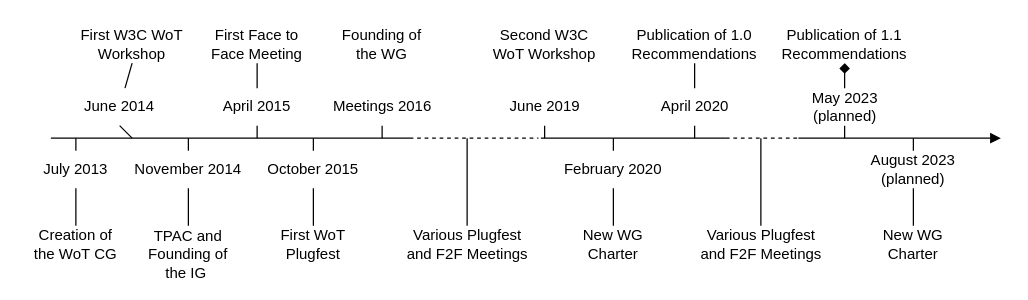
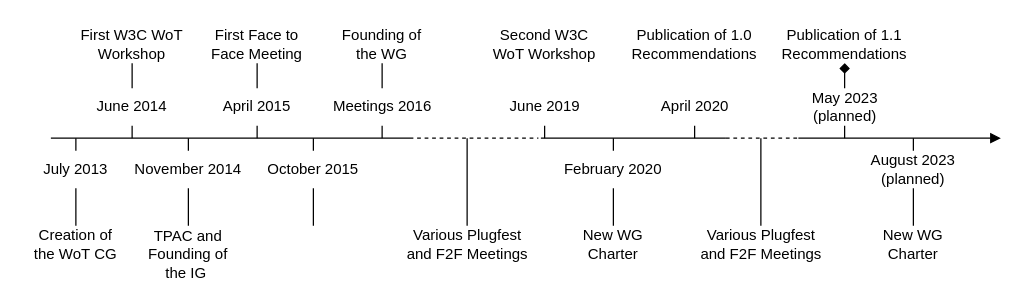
+ <mxCell id="30" value="" style="endArrow=none;html=1;rounded=0;entryX=0.5;entryY=1;entryDx=0;entryDy=0;startArrow=none;" edge="1" parent="28" source="32" target="29"><mxGeometry width="50" height="50" relative="1" as="geometry"><mxPoint x="45" y="90" as="sourcePoint" /><mxPoint x="55" y="50" as="targetPoint" /></mxGeometry></mxCell>
- <mxCell id="49" value="" style="endArrow=none;html=1;rounded=0;entryX=0.5;entryY=1;entryDx=0;entryDy=0;startArrow=none;" edge="1" parent="47" source="51" target="48"><mxGeometry width="50" height="50" relative="1" as="geometry"><mxPoint x="45" y="90" as="sourcePoint" /><mxPoint x="55" y="50" as="targetPoint" /></mxGeometry></mxCell>
- <mxCell id="7" value="June 2014" style="text;html=1;strokeColor=none;fillColor=none;align=center;verticalAlign=middle;whiteSpace=wrap;rounded=0;" vertex="1" parent="3"><mxGeometry x="5" y="50" width="60" height="30" as="geometry" /></mxCell>
+ <mxCell id="7" value="June 2014" style="text;html=1;strokeColor=none;fillColor=none;align=center;verticalAlign=middle;whiteSpace=wrap;rounded=0;" vertex="1" parent="3"><mxGeometry x="15" y="50" width="60" height="30" as="geometry" /></mxCell>
- <mxCell id="25" value="First WoT Plugfest" style="text;html=1;strokeColor=none;fillColor=none;align=center;verticalAlign=middle;whiteSpace=wrap;rounded=0;" vertex="1" parent="23"><mxGeometry y="70" width="80" height="30" as="geometry" /></mxCell>
